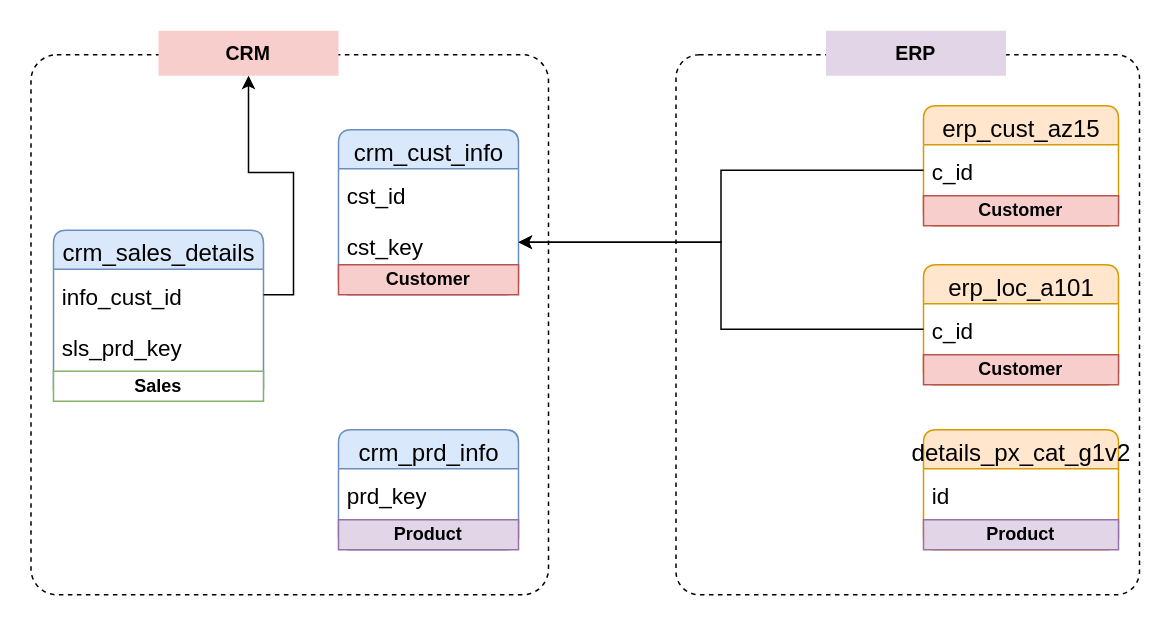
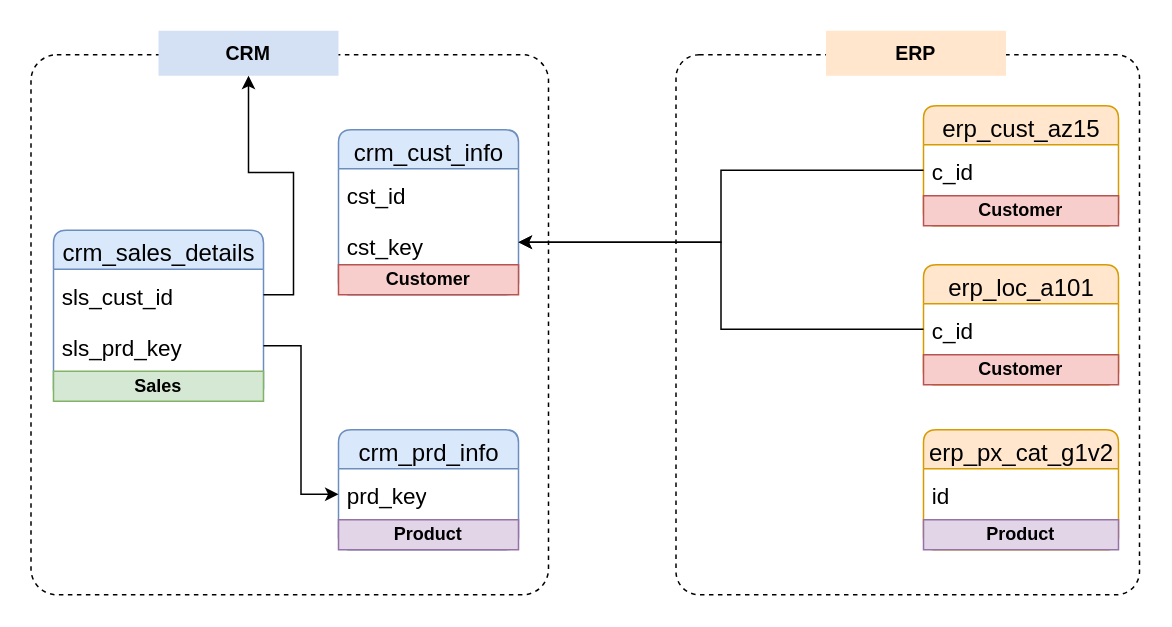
- <mxCell id="4" value="&lt;b&gt;&lt;font style=&quot;font-size: 13px;&quot;&gt;CRM&lt;/font&gt;&lt;/b&gt;" style="rounded=0;whiteSpace=wrap;html=1;fillColor=#f8cecc;strokeColor=none;" vertex="1" parent="1"><mxGeometry x="105" y="20" width="120" height="30" as="geometry" /></mxCell>
+ <mxCell id="4" value="&lt;b&gt;&lt;font style=&quot;font-size: 13px;&quot;&gt;CRM&lt;/font&gt;&lt;/b&gt;" style="rounded=0;whiteSpace=wrap;html=1;fillColor=#D4E1F5;strokeColor=none;" vertex="1" parent="1"><mxGeometry x="105" y="20" width="120" height="30" as="geometry" /></mxCell>
- <mxCell id="5" value="&lt;span style=&quot;font-size: 13px;&quot;&gt;&lt;b&gt;ERP&lt;/b&gt;&lt;/span&gt;" style="rounded=0;whiteSpace=wrap;html=1;fillColor=#e1d5e7;strokeColor=none;" vertex="1" parent="1"><mxGeometry x="550" y="20" width="120" height="30" as="geometry" /></mxCell>
+ <mxCell id="5" value="&lt;span style=&quot;font-size: 13px;&quot;&gt;&lt;b&gt;ERP&lt;/b&gt;&lt;/span&gt;" style="rounded=0;whiteSpace=wrap;html=1;fillColor=#ffe6cc;strokeColor=none;" vertex="1" parent="1"><mxGeometry x="550" y="20" width="120" height="30" as="geometry" /></mxCell>
- <mxCell id="14" value="&lt;span style=&quot;font-size: 15px;&quot;&gt;info_cust_id&lt;/span&gt;" style="text;strokeColor=none;fillColor=none;align=left;verticalAlign=top;spacingLeft=4;spacingRight=4;overflow=hidden;rotatable=0;points=[[0,0.5],[1,0.5]];portConstraint=eastwest;whiteSpace=wrap;html=1;fontSize=19;rounded=0;" vertex="1" parent="13"><mxGeometry y="26" width="140" height="34" as="geometry" /></mxCell>
+ <mxCell id="14" value="&lt;span style=&quot;font-size: 15px;&quot;&gt;sls_cust_id&lt;/span&gt;" style="text;strokeColor=none;fillColor=none;align=left;verticalAlign=top;spacingLeft=4;spacingRight=4;overflow=hidden;rotatable=0;points=[[0,0.5],[1,0.5]];portConstraint=eastwest;whiteSpace=wrap;html=1;fontSize=19;rounded=0;" vertex="1" parent="13"><mxGeometry y="26" width="140" height="34" as="geometry" /></mxCell>
- <mxCell id="16" value="Sales" style="rounded=0;whiteSpace=wrap;html=1;fillColor=#ffffff;strokeColor=#82b366;fontStyle=1;" vertex="1" parent="13"><mxGeometry y="94" width="140" height="20" as="geometry" /></mxCell>
+ <mxCell id="16" value="Sales" style="rounded=0;whiteSpace=wrap;html=1;fillColor=#d5e8d4;strokeColor=#82b366;fontStyle=1;" vertex="1" parent="13"><mxGeometry y="94" width="140" height="20" as="geometry" /></mxCell>
+ <mxCell id="17" style="edgeStyle=orthogonalEdgeStyle;rounded=0;orthogonalLoop=1;jettySize=auto;html=1;entryX=0;entryY=0.5;entryDx=0;entryDy=0;" edge="1" parent="1" source="15" target="11"><mxGeometry relative="1" as="geometry" /></mxCell>
- <mxCell id="22" value="&lt;font style=&quot;font-size: 16px;&quot;&gt;details_px_cat_g1v2&lt;/font&gt;" style="swimlane;fontStyle=0;childLayout=stackLayout;horizontal=1;startSize=26;fillColor=#ffe6cc;horizontalStack=0;resizeParent=1;resizeParentMax=0;resizeLast=0;collapsible=0;marginBottom=0;html=1;rounded=1;swimlaneLine=1;cloneable=1;connectable=1;container=1;fontSize=20;arcSize=11;strokeColor=#d79b00;" vertex="1" parent="1"><mxGeometry x="615" y="286" width="130" height="80" as="geometry" /></mxCell>
+ <mxCell id="22" value="&lt;font style=&quot;font-size: 16px;&quot;&gt;erp_px_cat_g1v2&lt;/font&gt;" style="swimlane;fontStyle=0;childLayout=stackLayout;horizontal=1;startSize=26;fillColor=#ffe6cc;horizontalStack=0;resizeParent=1;resizeParentMax=0;resizeLast=0;collapsible=0;marginBottom=0;html=1;rounded=1;swimlaneLine=1;cloneable=1;connectable=1;container=1;fontSize=20;arcSize=11;strokeColor=#d79b00;" vertex="1" parent="1"><mxGeometry x="615" y="286" width="130" height="80" as="geometry" /></mxCell>
